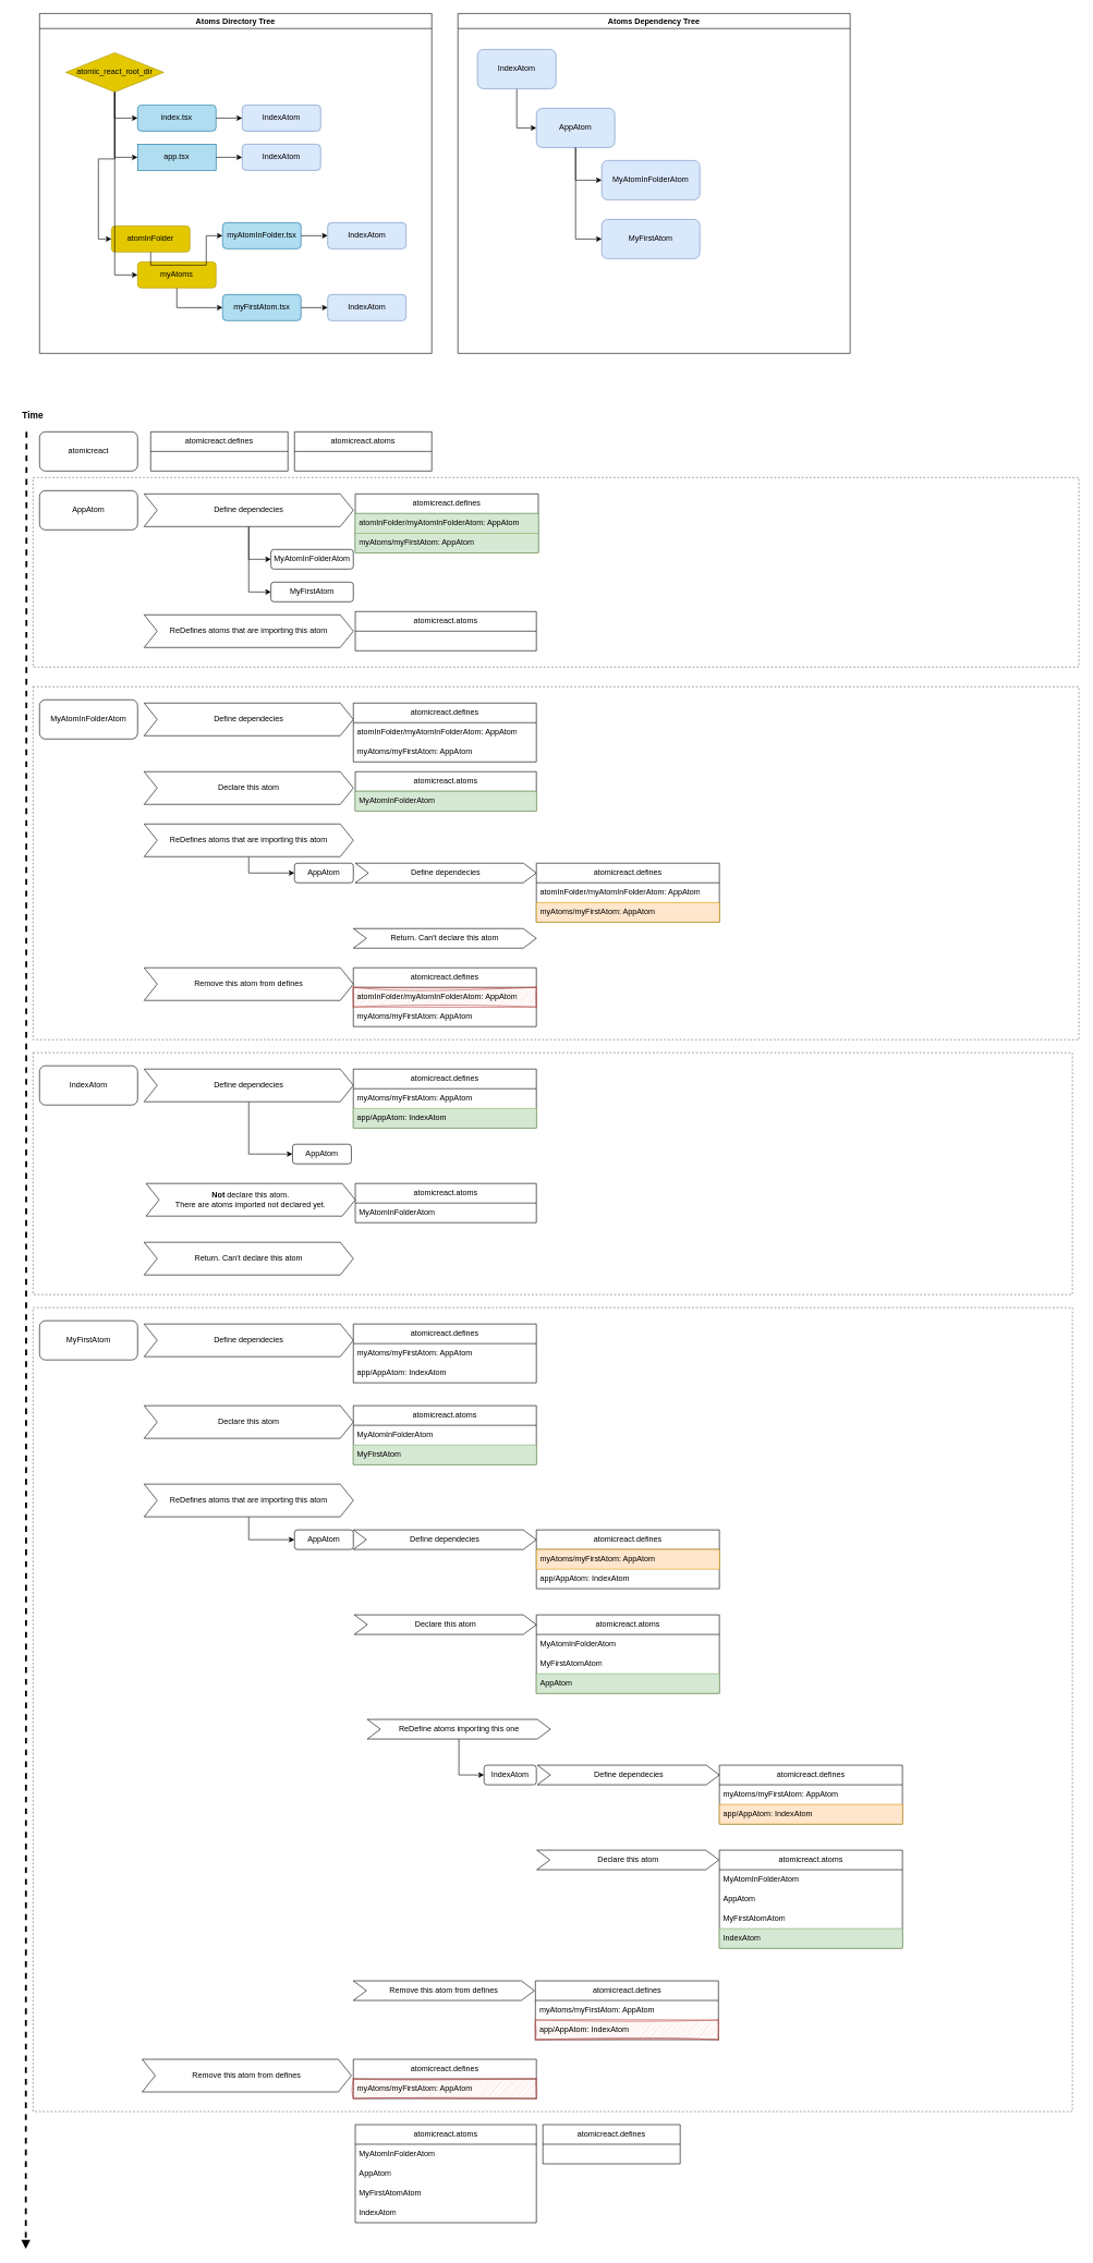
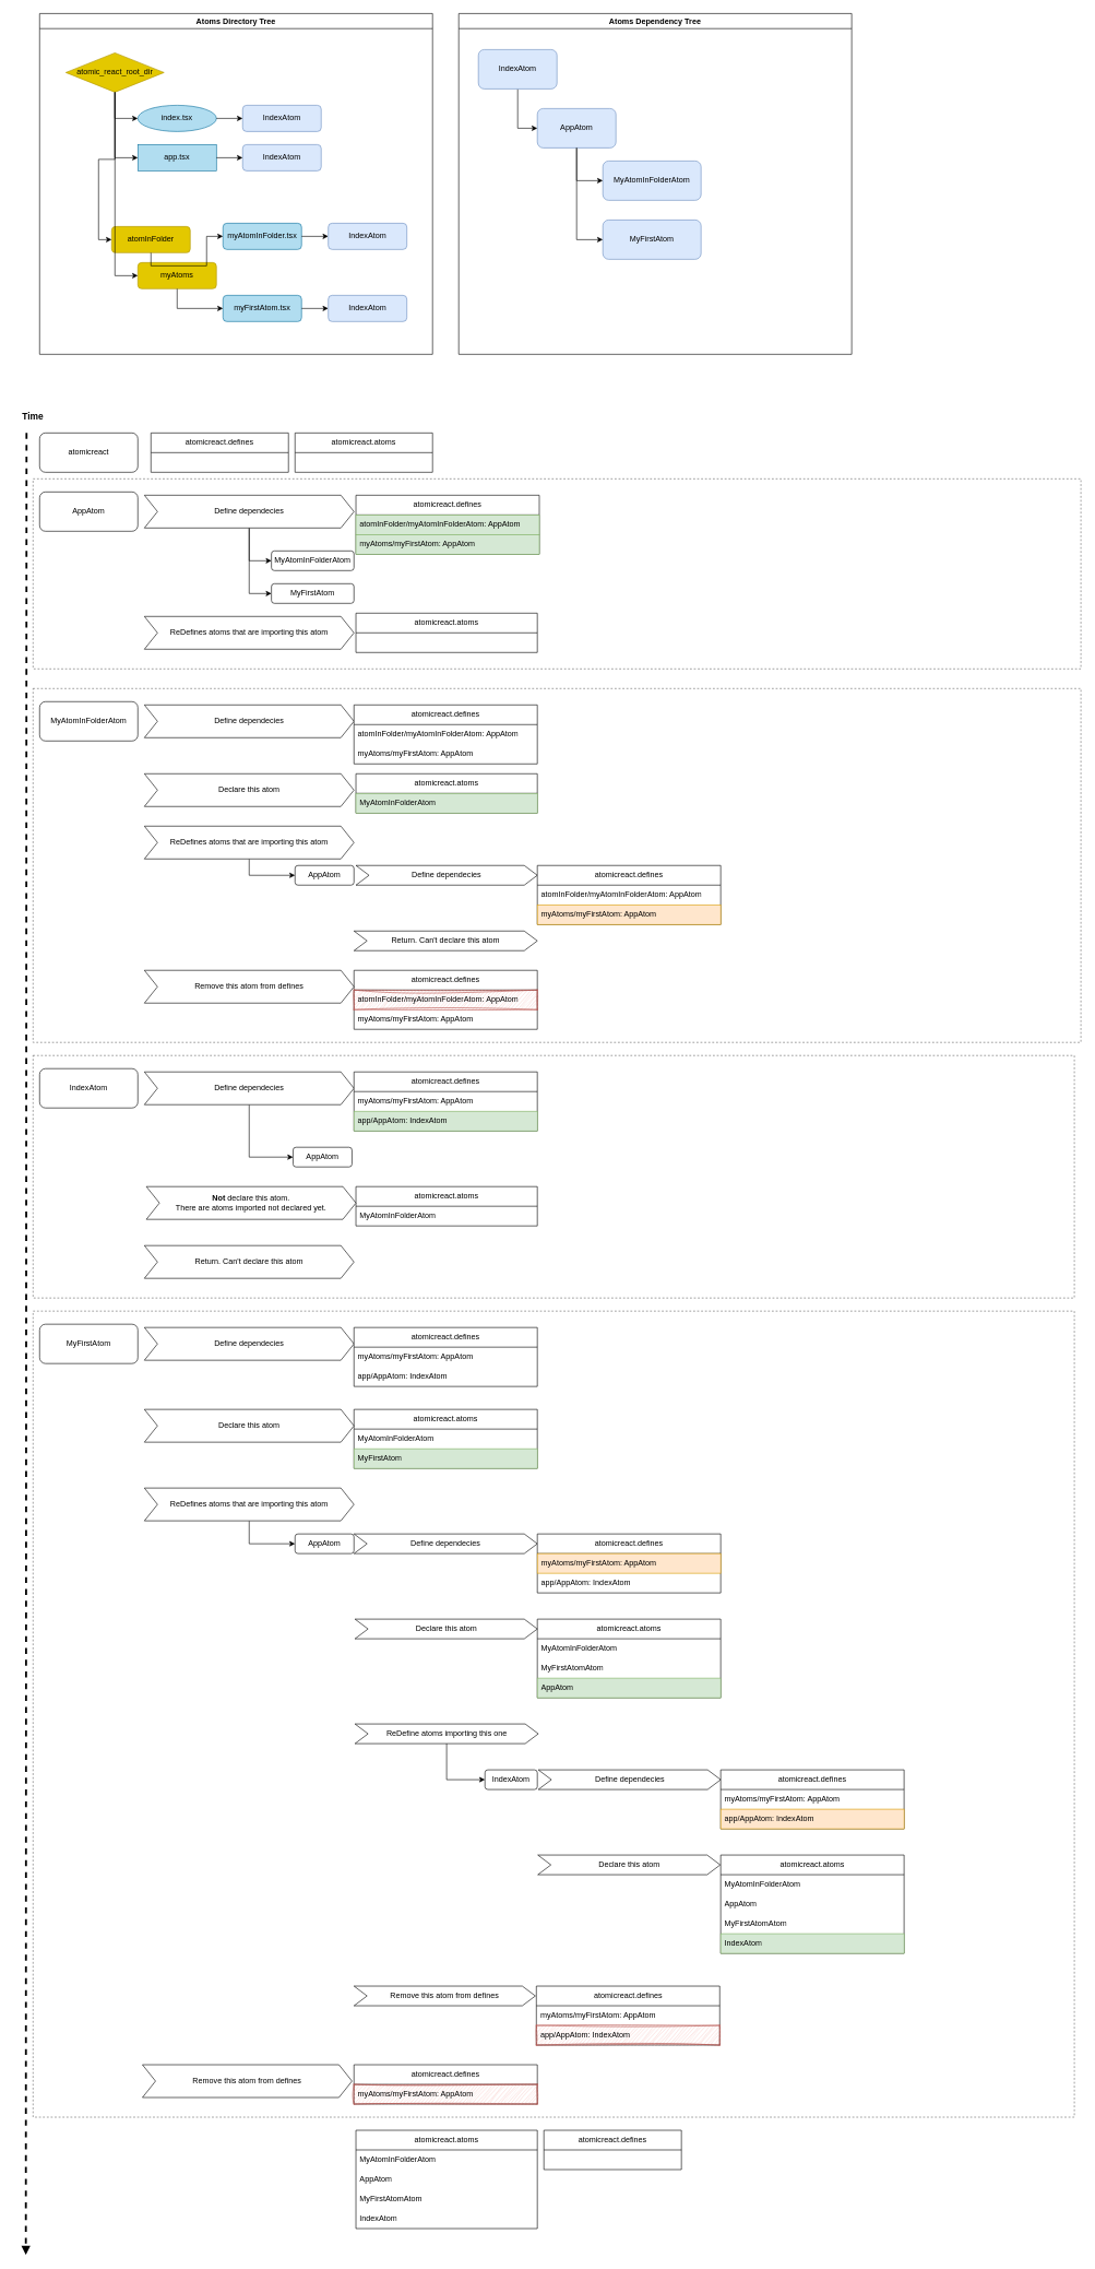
- <mxCell id="101" value="index.tsx" style="rounded=1;whiteSpace=wrap;html=1;fillColor=#b1ddf0;strokeColor=#10739e;" vertex="1" parent="100"><mxGeometry x="150" y="140" width="120" height="40" as="geometry" /></mxCell>
+ <mxCell id="101" value="index.tsx" style="ellipse;whiteSpace=wrap;html=1;fillColor=#b1ddf0;strokeColor=#10739e;" vertex="1" parent="100"><mxGeometry x="150" y="140" width="120" height="40" as="geometry" /></mxCell>
- <mxCell id="58" value="ReDefine atoms importing this one" style="shape=step;perimeter=stepPerimeter;whiteSpace=wrap;html=1;fixedSize=1;" parent="1" vertex="1"><mxGeometry x="561.5" y="2630" width="280" height="30" as="geometry" /></mxCell>
+ <mxCell id="58" value="ReDefine atoms importing this one" style="shape=step;perimeter=stepPerimeter;whiteSpace=wrap;html=1;fixedSize=1;" parent="1" vertex="1"><mxGeometry x="541.5" y="2630" width="280" height="30" as="geometry" /></mxCell>
